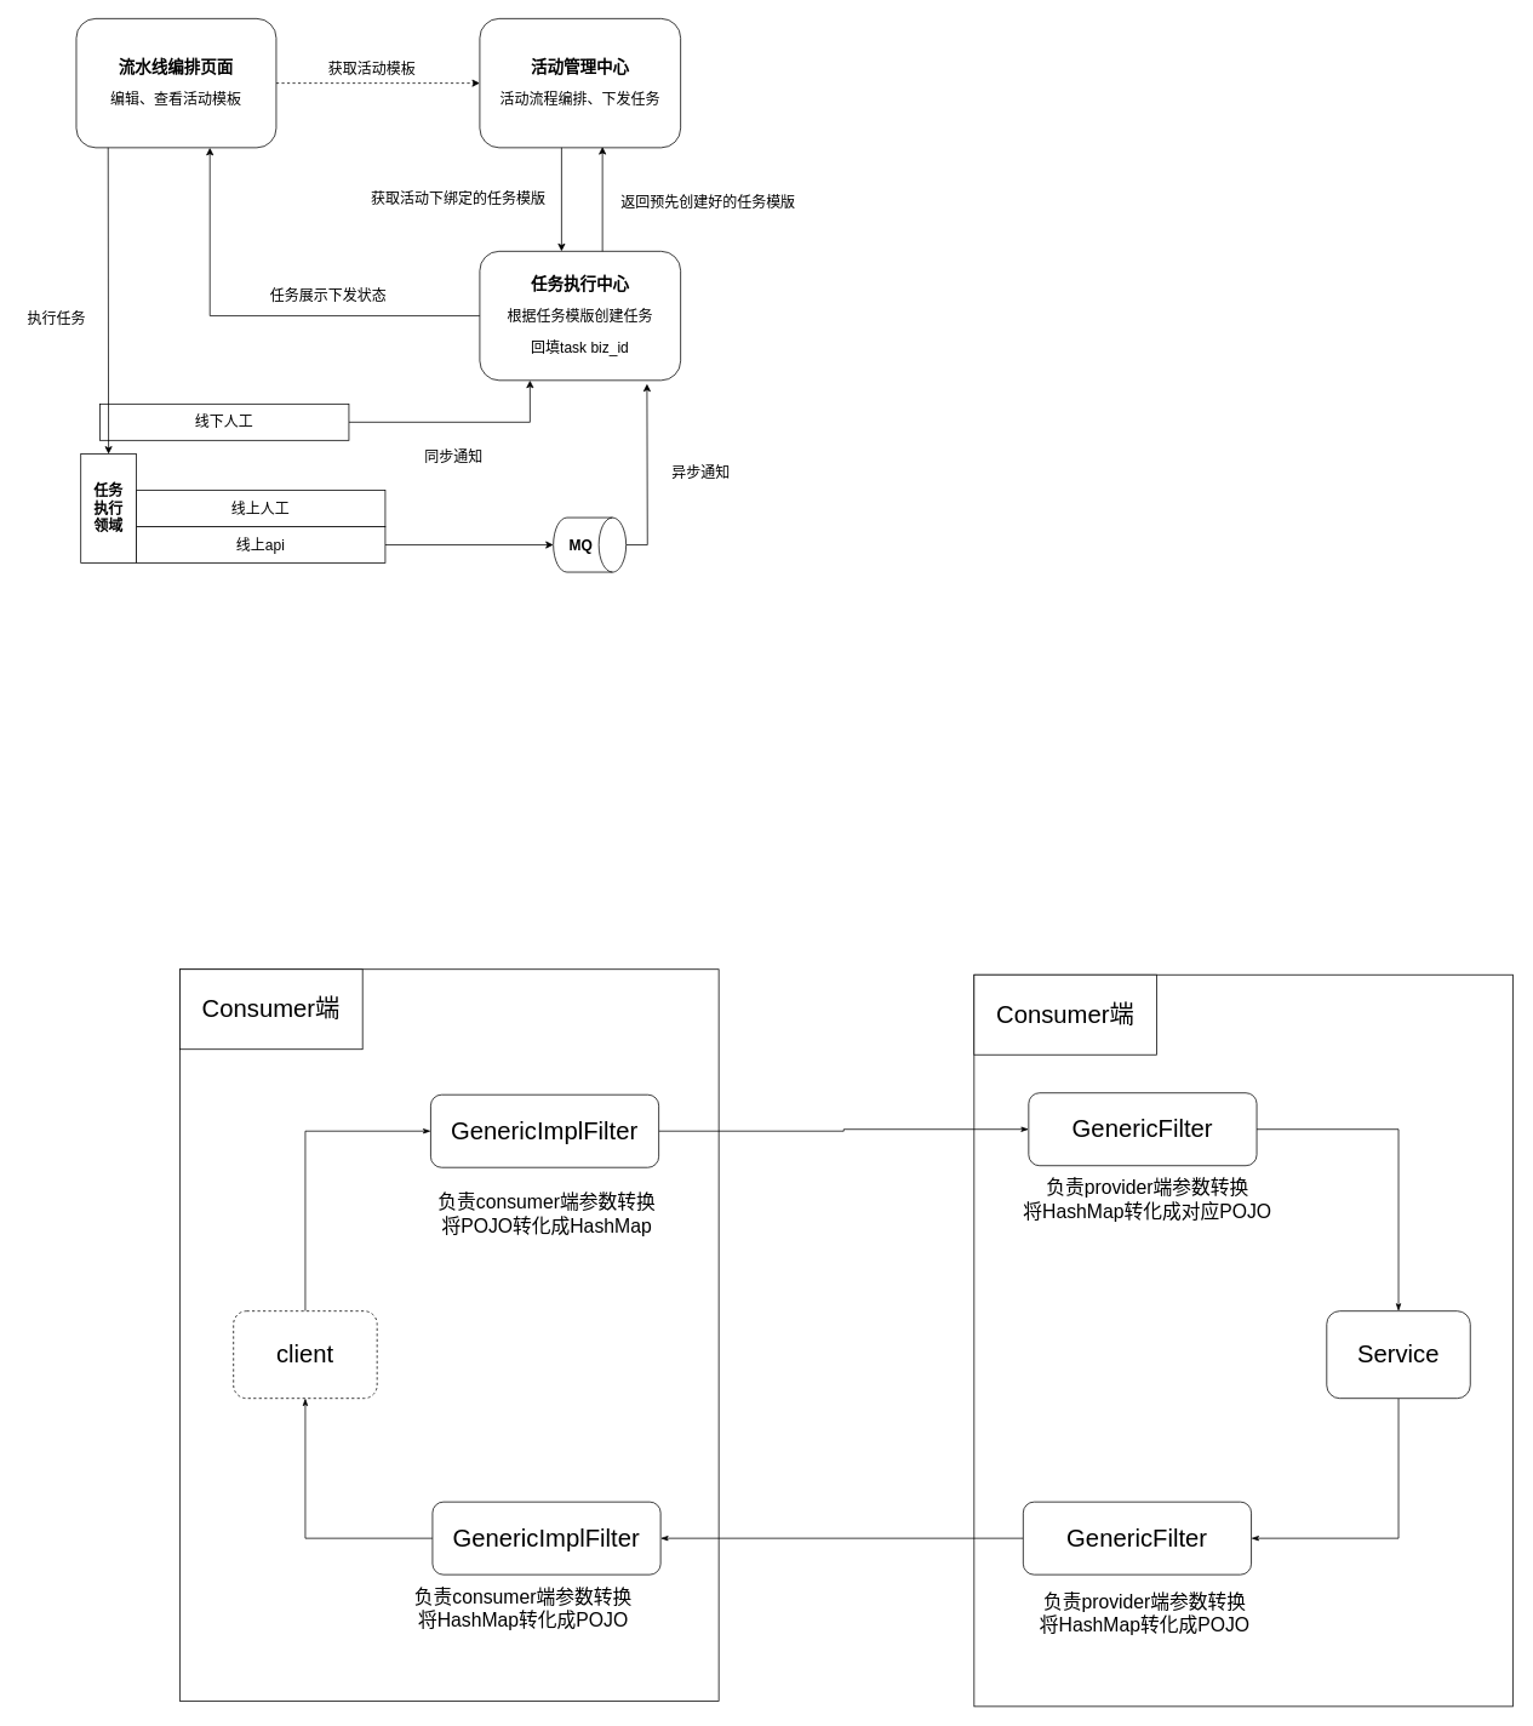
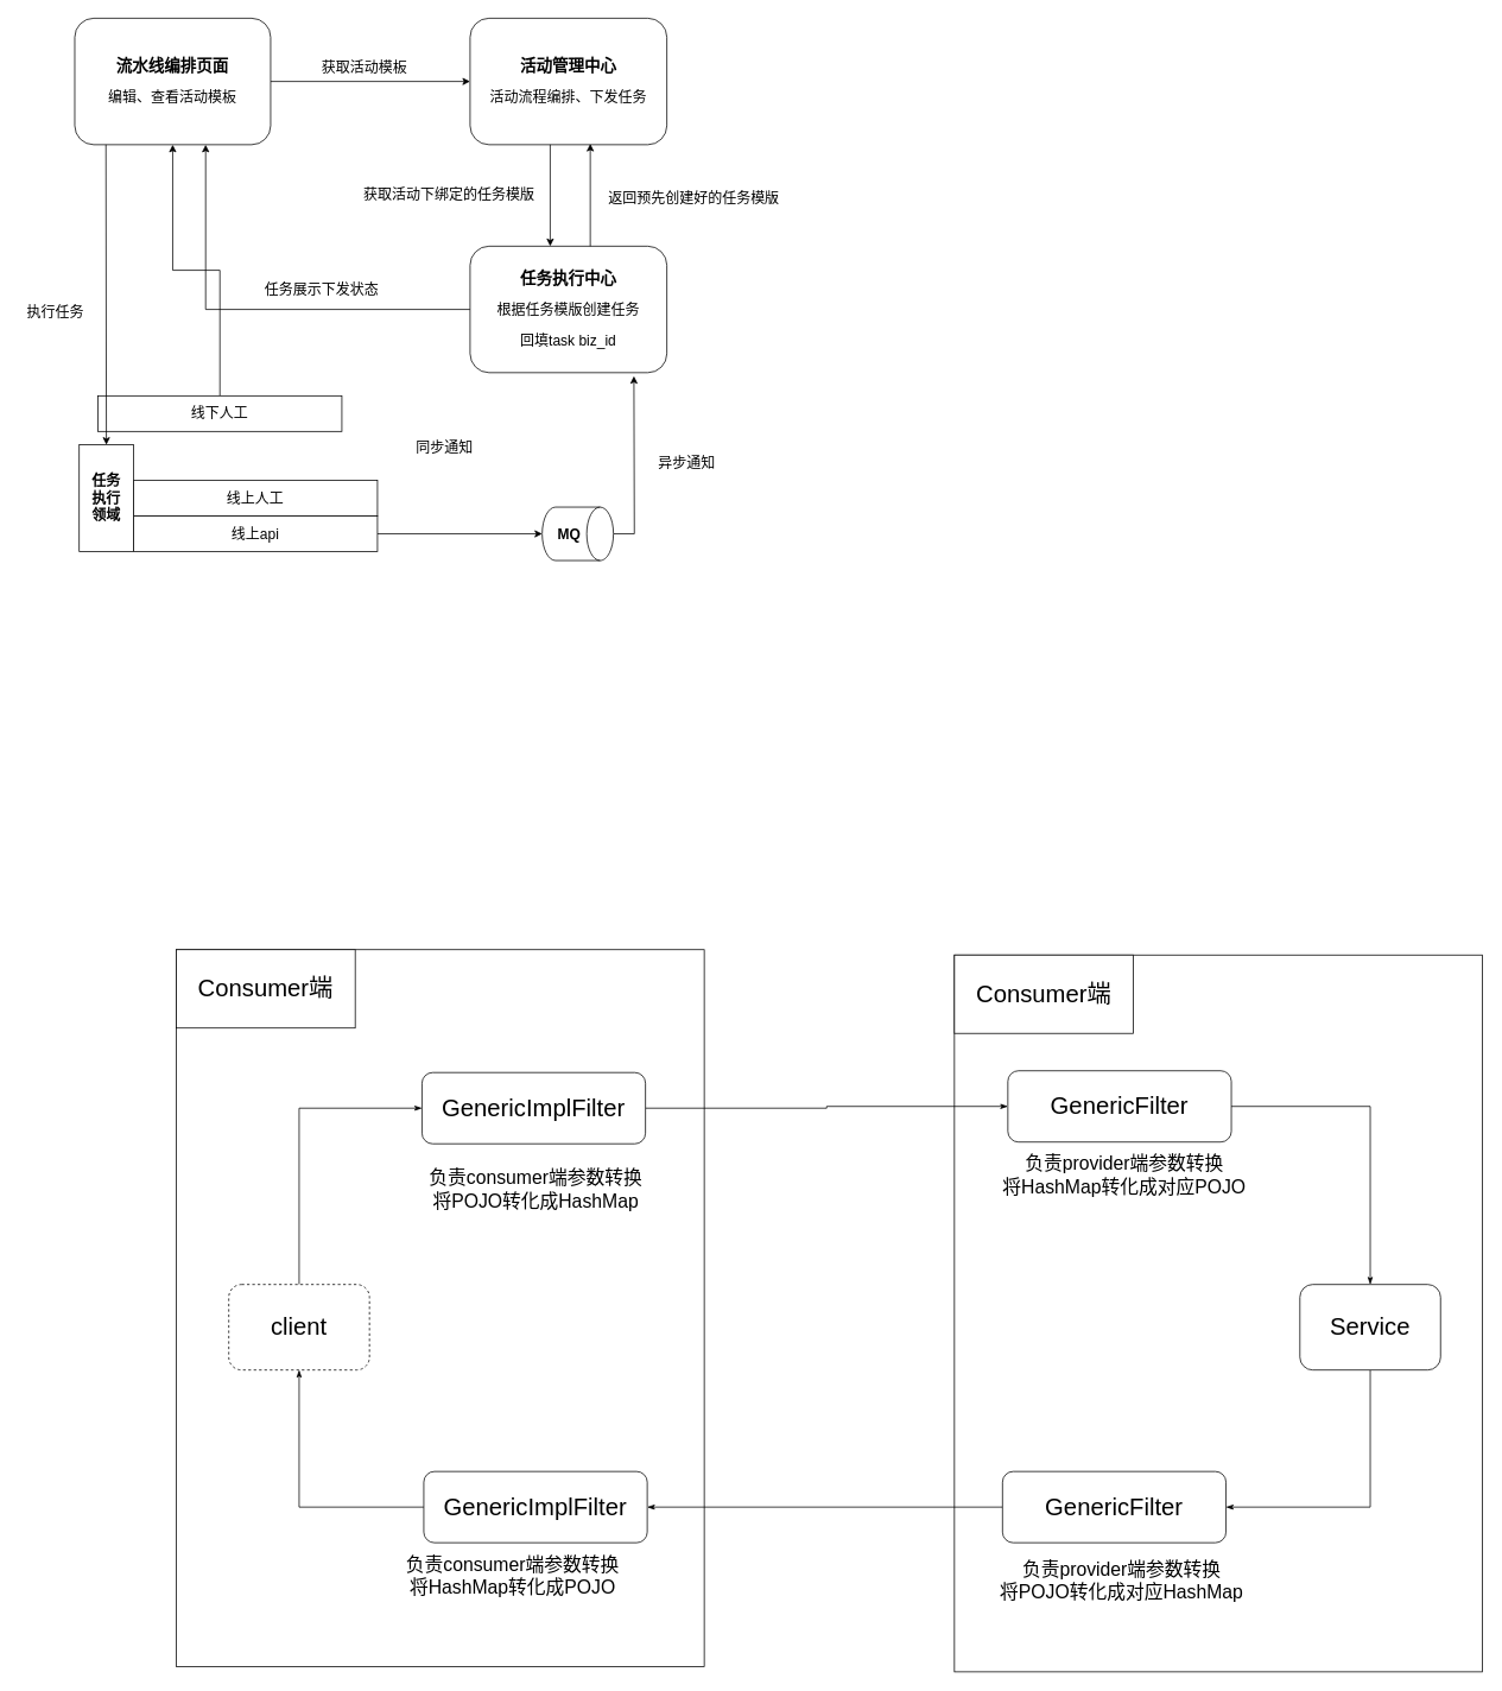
- <mxCell id="2" style="edgeStyle=orthogonalEdgeStyle;rounded=0;orthogonalLoop=1;jettySize=auto;html=1;entryX=0;entryY=0.5;entryDx=0;entryDy=0;fontSize=12;dashed=1;" parent="1" source="3" target="4" edge="1"><mxGeometry relative="1" as="geometry" /></mxCell>
+ <mxCell id="2" style="edgeStyle=orthogonalEdgeStyle;rounded=0;orthogonalLoop=1;jettySize=auto;html=1;entryX=0;entryY=0.5;entryDx=0;entryDy=0;fontSize=12;" parent="1" source="3" target="4" edge="1"><mxGeometry relative="1" as="geometry" /></mxCell>
- <mxCell id="13" style="edgeStyle=orthogonalEdgeStyle;rounded=0;orthogonalLoop=1;jettySize=auto;html=1;entryX=0.25;entryY=1;entryDx=0;entryDy=0;fontSize=16;" parent="1" source="14" target="7" edge="1"><mxGeometry relative="1" as="geometry" /></mxCell>
+ <mxCell id="13" style="edgeStyle=orthogonalEdgeStyle;rounded=0;orthogonalLoop=1;jettySize=auto;html=1;fontSize=16;" parent="1" source="14" target="3" edge="1"><mxGeometry relative="1" as="geometry" /></mxCell>
- <mxCell id="43" value="负责provider端参数转换&lt;br&gt;将HashMap转化成POJO" style="text;html=1;strokeColor=none;fillColor=none;align=center;verticalAlign=middle;whiteSpace=wrap;rounded=0;fontSize=21;" vertex="1" parent="1"><mxGeometry x="1118" y="1747" width="282" height="53" as="geometry" /></mxCell>
+ <mxCell id="43" value="负责provider端参数转换&lt;br&gt;将POJO转化成对应HashMap" style="text;html=1;strokeColor=none;fillColor=none;align=center;verticalAlign=middle;whiteSpace=wrap;rounded=0;fontSize=21;" vertex="1" parent="1"><mxGeometry x="1118" y="1747" width="282" height="53" as="geometry" /></mxCell>
